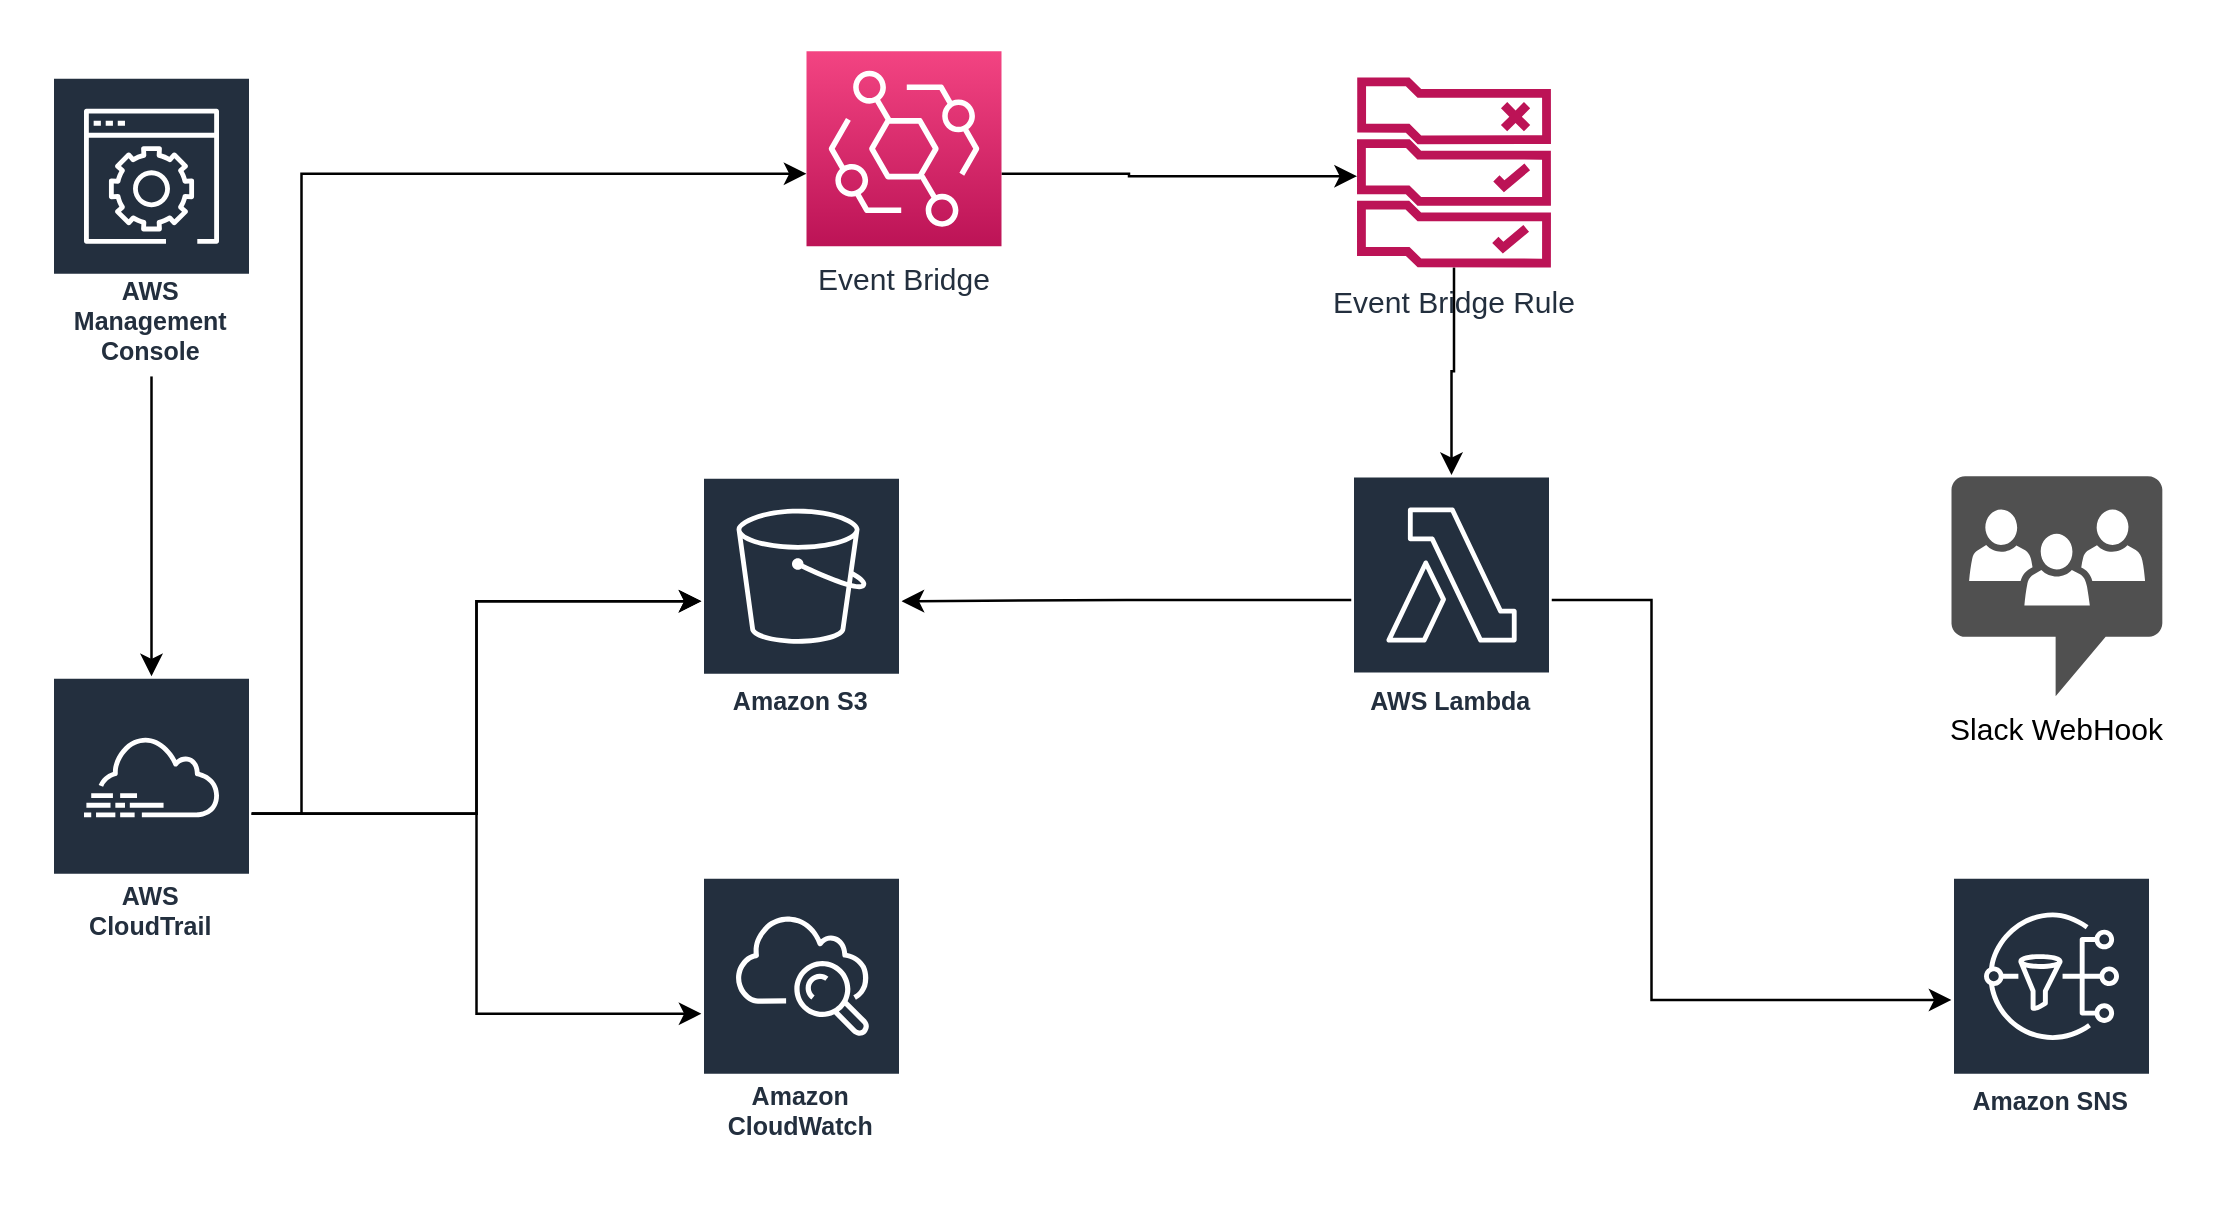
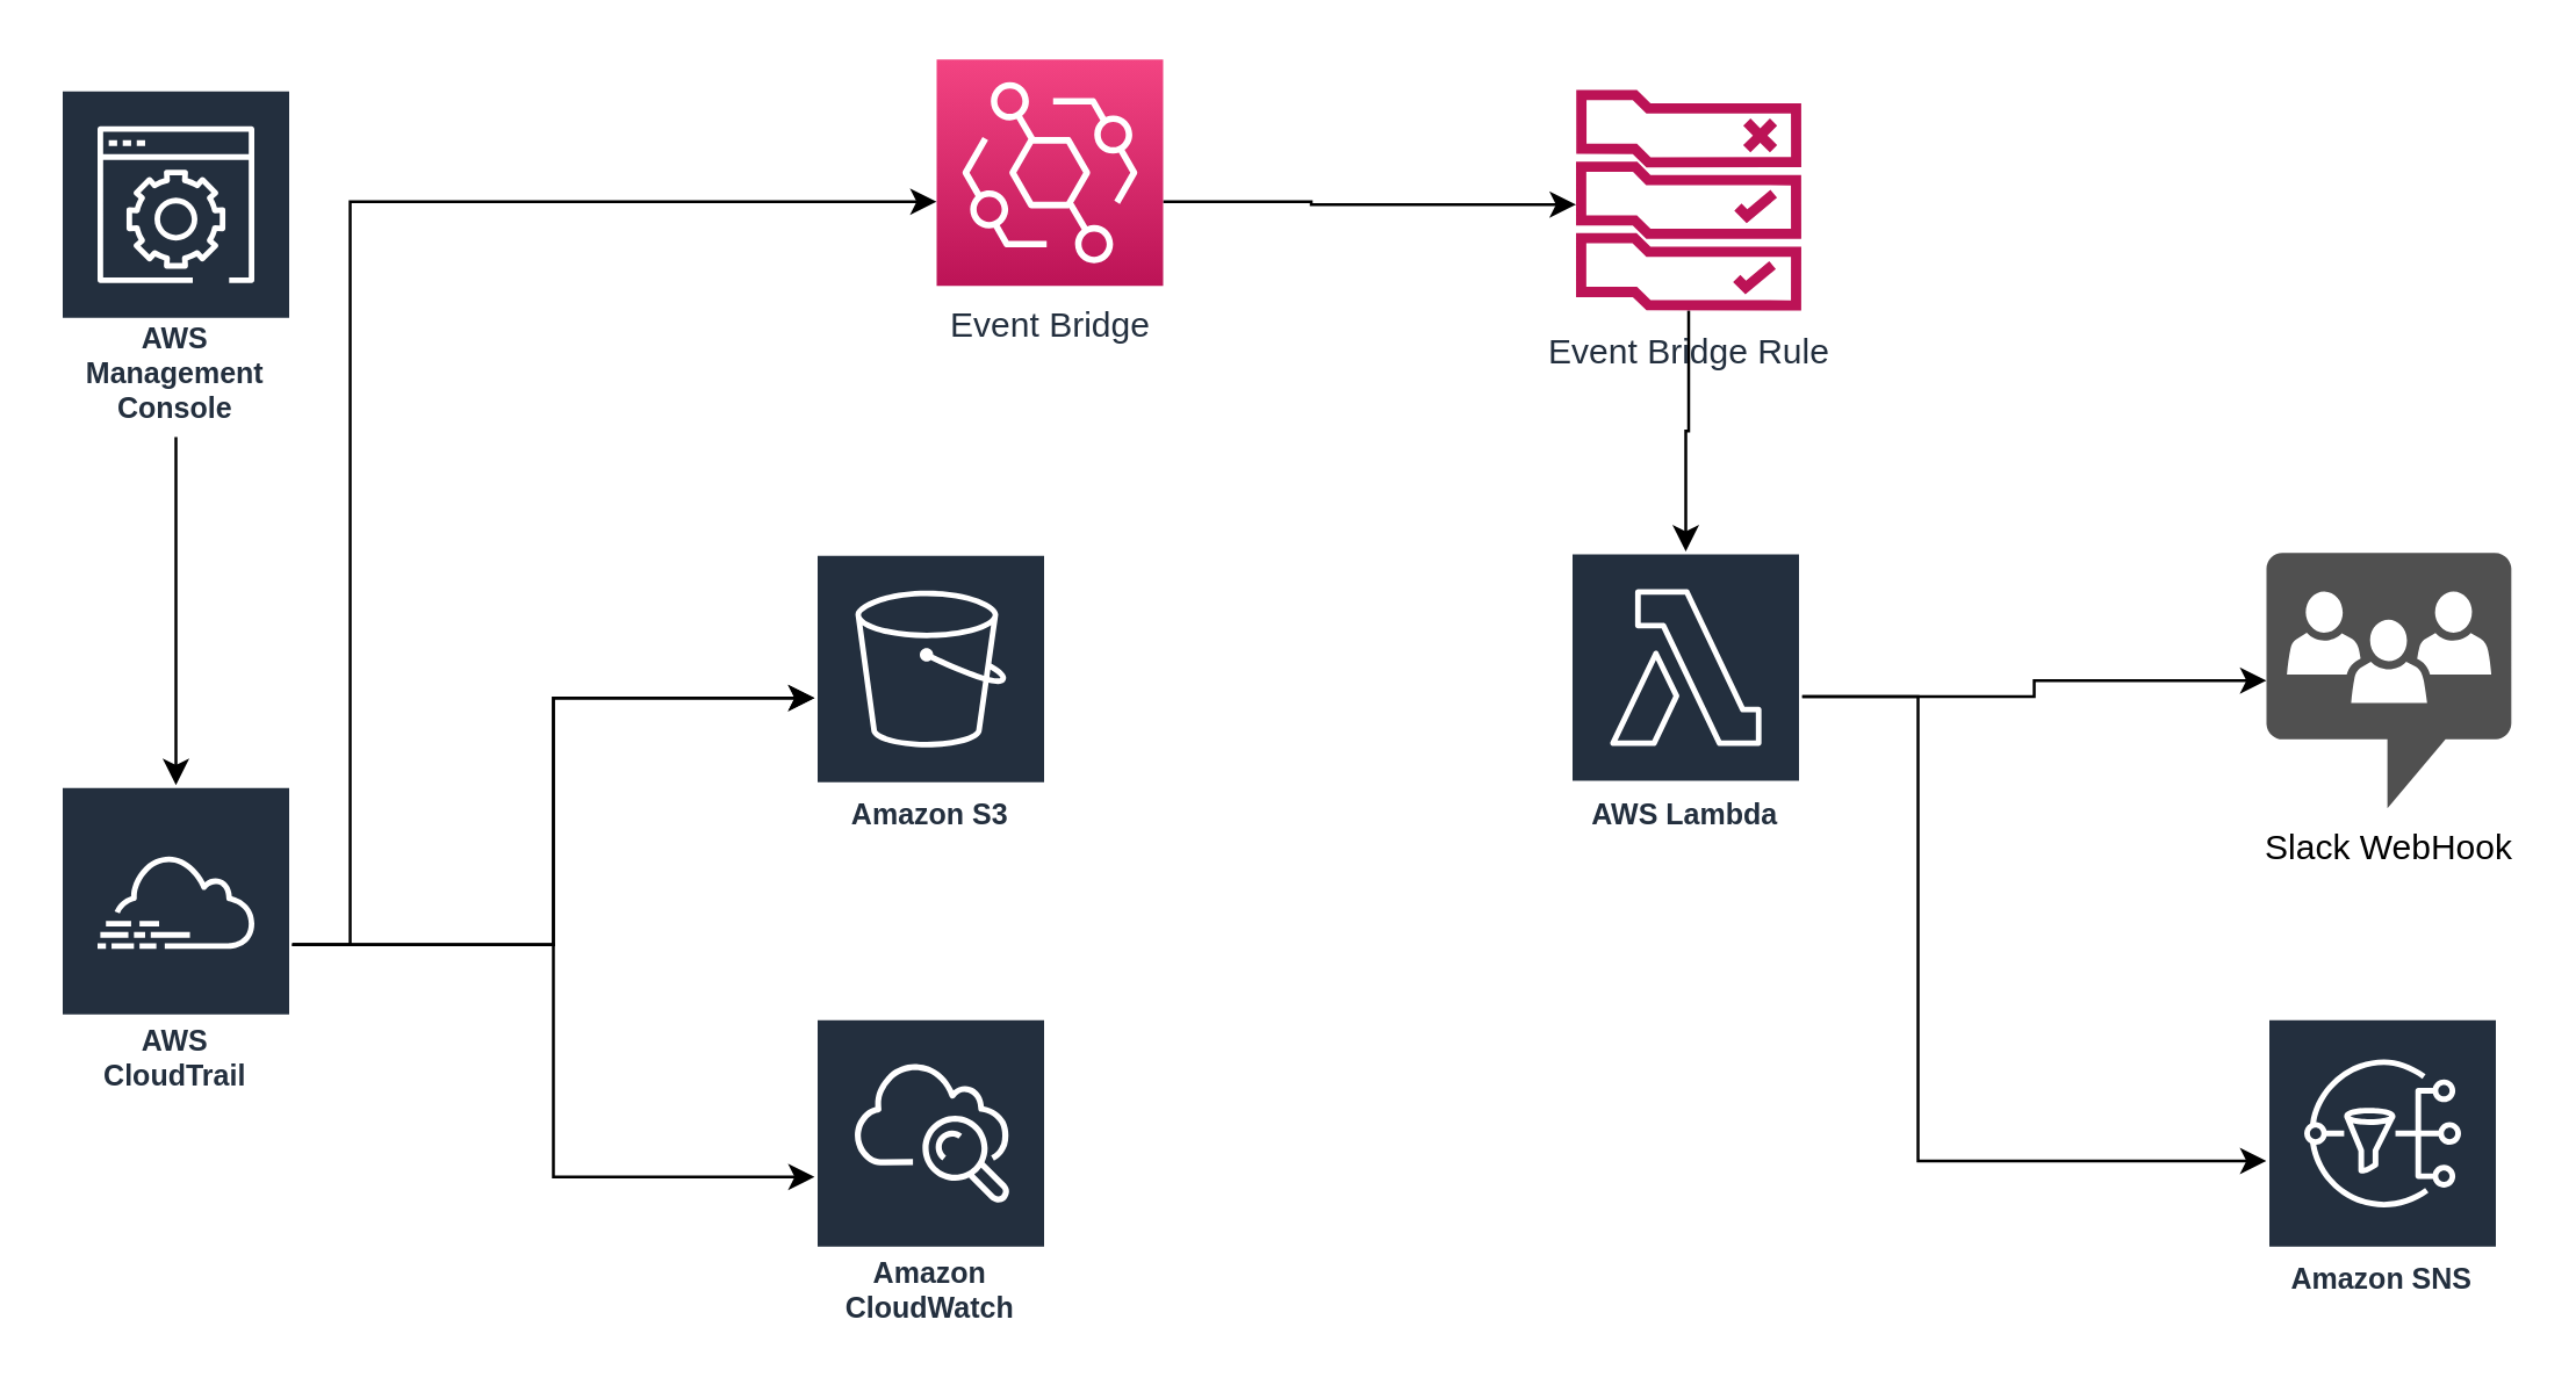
- <mxCell id="7" style="edgeStyle=orthogonalEdgeStyle;rounded=0;orthogonalLoop=1;jettySize=auto;html=1;" edge="1" parent="1" source="9" target="15"><mxGeometry relative="1" as="geometry" /></mxCell>
+ <mxCell id="7" style="edgeStyle=orthogonalEdgeStyle;rounded=0;orthogonalLoop=1;jettySize=auto;html=1;" edge="1" parent="1" source="9" target="10"><mxGeometry relative="1" as="geometry" /></mxCell>
